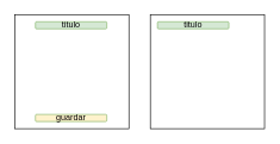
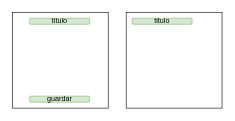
- <mxCell id="5" value="guardar" style="rounded=1;whiteSpace=wrap;html=1;fillColor=#fff2cc;strokeColor=#82b366;" vertex="1" parent="1"><mxGeometry x="49" y="160" width="100" height="10" as="geometry" /></mxCell>
+ <mxCell id="5" value="guardar" style="rounded=1;whiteSpace=wrap;html=1;fillColor=#d5e8d4;strokeColor=#82b366;" vertex="1" parent="1"><mxGeometry x="49" y="160" width="100" height="10" as="geometry" /></mxCell>
